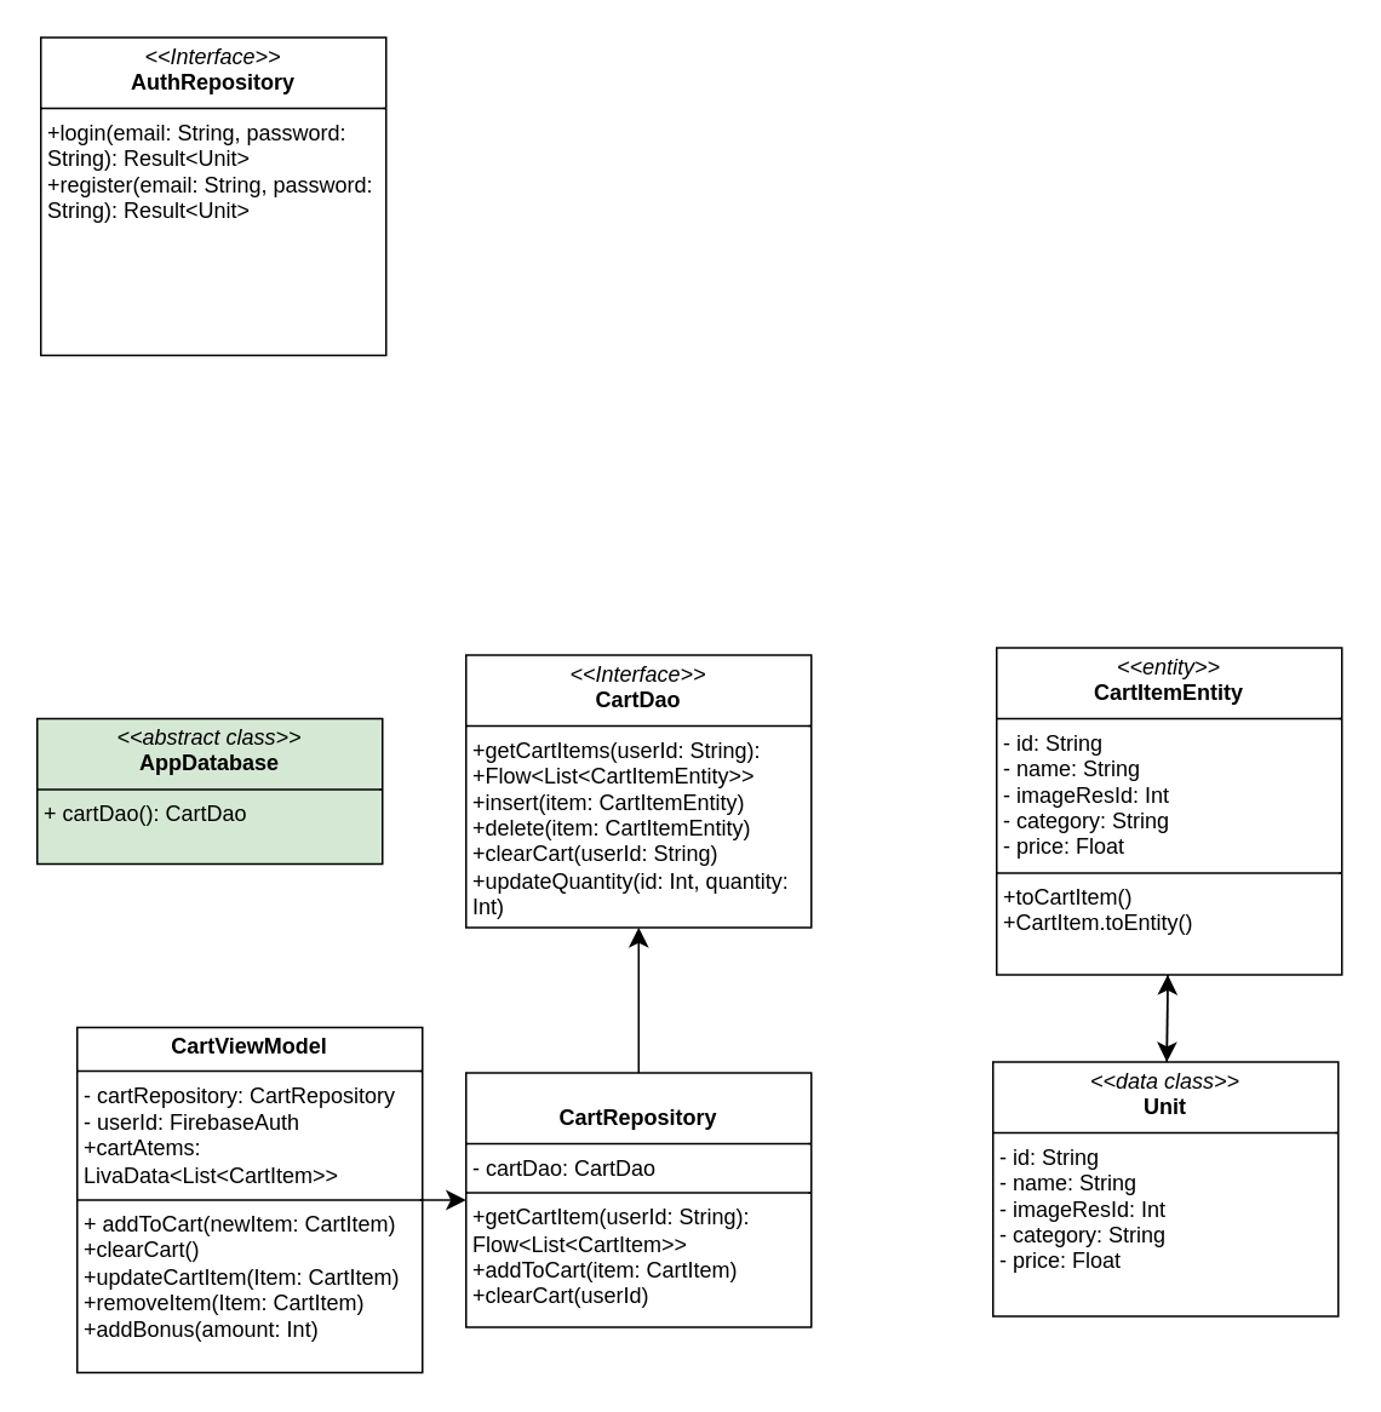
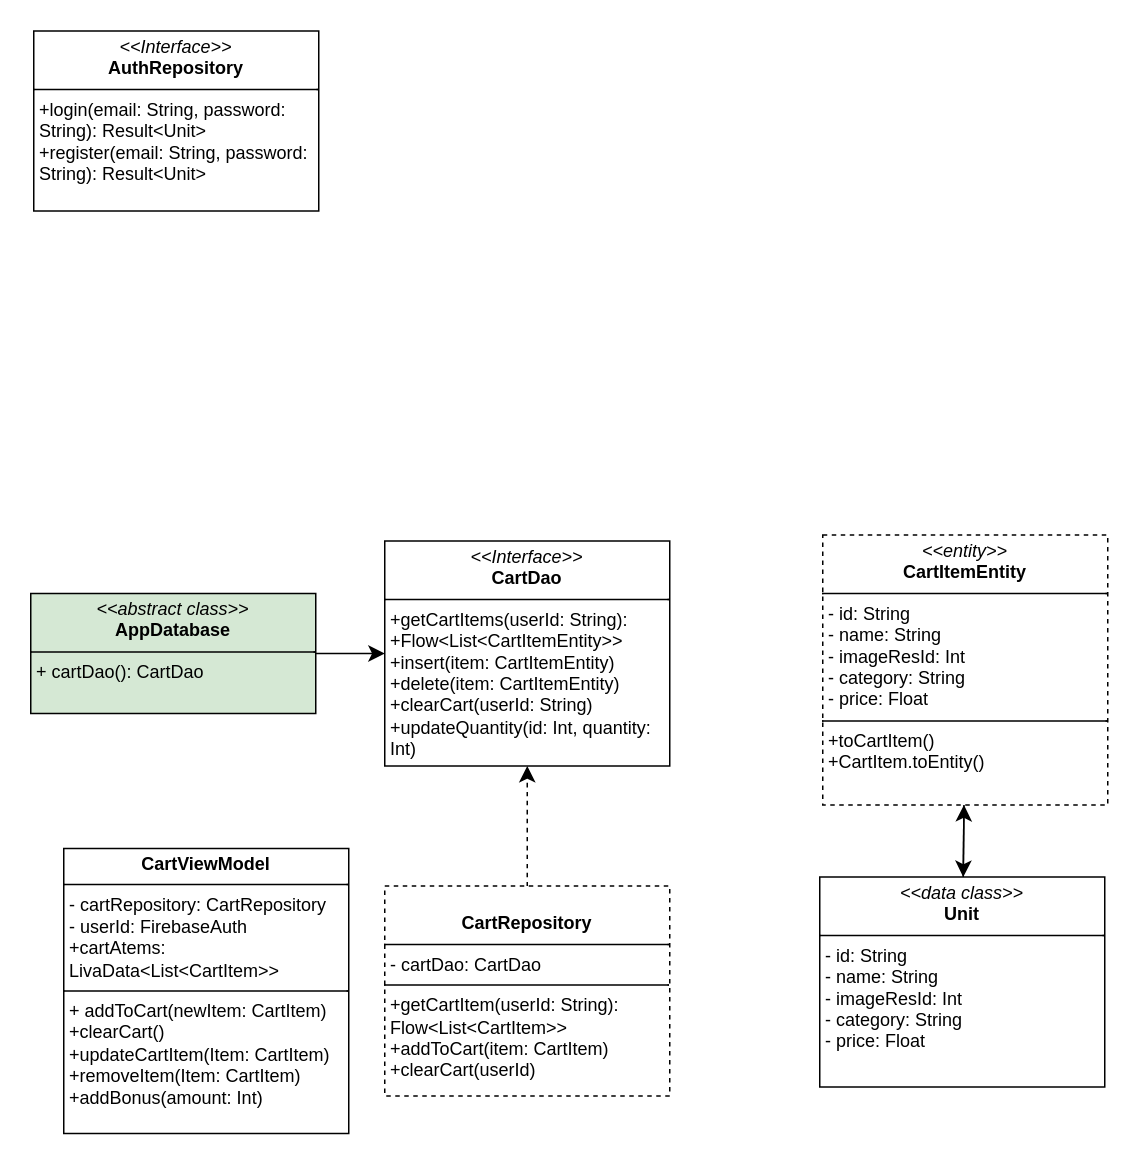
- <mxCell id="2" value="&lt;p style=&quot;margin:0px;margin-top:4px;text-align:center;&quot;&gt;&lt;i&gt;&amp;lt;&amp;lt;Interface&amp;gt;&amp;gt;&lt;/i&gt;&lt;br&gt;&lt;b&gt;AuthRepository&lt;/b&gt;&lt;/p&gt;&lt;hr size=&quot;1&quot; style=&quot;border-style:solid;&quot;&gt;&lt;p style=&quot;margin:0px;margin-left:4px;&quot;&gt;+login(email: String, password: String): Result&amp;lt;Unit&amp;gt;&lt;br&gt;+register&lt;span style=&quot;background-color: transparent; color: light-dark(rgb(0, 0, 0), rgb(255, 255, 255));&quot;&gt;(email: String, password: String): Result&amp;lt;Unit&amp;gt;&lt;/span&gt;&lt;/p&gt;" style="verticalAlign=top;align=left;overflow=fill;html=1;whiteSpace=wrap;" parent="1" vertex="1"><mxGeometry x="22" y="20" width="190" height="175" as="geometry" /></mxCell>
+ <mxCell id="2" value="&lt;p style=&quot;margin:0px;margin-top:4px;text-align:center;&quot;&gt;&lt;i&gt;&amp;lt;&amp;lt;Interface&amp;gt;&amp;gt;&lt;/i&gt;&lt;br&gt;&lt;b&gt;AuthRepository&lt;/b&gt;&lt;/p&gt;&lt;hr size=&quot;1&quot; style=&quot;border-style:solid;&quot;&gt;&lt;p style=&quot;margin:0px;margin-left:4px;&quot;&gt;+login(email: String, password: String): Result&amp;lt;Unit&amp;gt;&lt;br&gt;+register&lt;span style=&quot;background-color: transparent; color: light-dark(rgb(0, 0, 0), rgb(255, 255, 255));&quot;&gt;(email: String, password: String): Result&amp;lt;Unit&amp;gt;&lt;/span&gt;&lt;/p&gt;" style="verticalAlign=top;align=left;overflow=fill;html=1;whiteSpace=wrap;" parent="1" vertex="1"><mxGeometry x="22" y="20" width="190" height="120" as="geometry" /></mxCell>
+ <mxCell id="11" value="" style="edgeStyle=none;curved=1;rounded=0;orthogonalLoop=1;jettySize=auto;html=1;fontSize=12;startSize=8;endSize=8;" parent="1" source="12" target="13" edge="1"><mxGeometry relative="1" as="geometry" /></mxCell>
- <mxCell id="10" value="&lt;p style=&quot;margin:0px;margin-top:4px;text-align:center;&quot;&gt;&lt;i&gt;&amp;lt;&amp;lt;entity&amp;gt;&amp;gt;&lt;/i&gt;&lt;br&gt;&lt;b&gt;CartItemEntity&lt;/b&gt;&lt;/p&gt;&lt;hr size=&quot;1&quot; style=&quot;border-style:solid;&quot;&gt;&lt;p style=&quot;margin: 0px 0px 0px 4px;&quot;&gt;-&amp;nbsp;&lt;span style=&quot;background-color: transparent;&quot;&gt;id: String&amp;nbsp;&lt;/span&gt;&lt;/p&gt;&lt;p style=&quot;margin: 0px 0px 0px 4px;&quot;&gt;- name: String&amp;nbsp;&lt;/p&gt;&lt;p style=&quot;margin: 0px 0px 0px 4px;&quot;&gt;- imageResId: Int&amp;nbsp;&lt;/p&gt;&lt;p style=&quot;margin: 0px 0px 0px 4px;&quot;&gt;- category: String&lt;/p&gt;&lt;p style=&quot;margin: 0px 0px 0px 4px;&quot;&gt;- price: Float&amp;nbsp;&lt;/p&gt;&lt;hr size=&quot;1&quot; style=&quot;border-style:solid;&quot;&gt;&lt;p style=&quot;margin:0px;margin-left:4px;&quot;&gt;+toCartItem()&lt;/p&gt;&lt;p style=&quot;margin:0px;margin-left:4px;&quot;&gt;+CartItem.toEntity()&lt;/p&gt;" style="verticalAlign=top;align=left;overflow=fill;html=1;whiteSpace=wrap;" parent="1" vertex="1"><mxGeometry x="548" y="356" width="190" height="180" as="geometry" /></mxCell>
+ <mxCell id="10" value="&lt;p style=&quot;margin:0px;margin-top:4px;text-align:center;&quot;&gt;&lt;i&gt;&amp;lt;&amp;lt;entity&amp;gt;&amp;gt;&lt;/i&gt;&lt;br&gt;&lt;b&gt;CartItemEntity&lt;/b&gt;&lt;/p&gt;&lt;hr size=&quot;1&quot; style=&quot;border-style:solid;&quot;&gt;&lt;p style=&quot;margin: 0px 0px 0px 4px;&quot;&gt;-&amp;nbsp;&lt;span style=&quot;background-color: transparent;&quot;&gt;id: String&amp;nbsp;&lt;/span&gt;&lt;/p&gt;&lt;p style=&quot;margin: 0px 0px 0px 4px;&quot;&gt;- name: String&amp;nbsp;&lt;/p&gt;&lt;p style=&quot;margin: 0px 0px 0px 4px;&quot;&gt;- imageResId: Int&amp;nbsp;&lt;/p&gt;&lt;p style=&quot;margin: 0px 0px 0px 4px;&quot;&gt;- category: String&lt;/p&gt;&lt;p style=&quot;margin: 0px 0px 0px 4px;&quot;&gt;- price: Float&amp;nbsp;&lt;/p&gt;&lt;hr size=&quot;1&quot; style=&quot;border-style:solid;&quot;&gt;&lt;p style=&quot;margin:0px;margin-left:4px;&quot;&gt;+toCartItem()&lt;/p&gt;&lt;p style=&quot;margin:0px;margin-left:4px;&quot;&gt;+CartItem.toEntity()&lt;/p&gt;" style="verticalAlign=top;align=left;overflow=fill;html=1;whiteSpace=wrap;dashed=1;" parent="1" vertex="1"><mxGeometry x="548" y="356" width="190" height="180" as="geometry" /></mxCell>
- <mxCell id="5" value="" style="edgeStyle=none;curved=1;rounded=0;orthogonalLoop=1;jettySize=auto;html=1;fontSize=12;startSize=8;endSize=8;" parent="1" source="6" target="13" edge="1"><mxGeometry relative="1" as="geometry" /></mxCell>
+ <mxCell id="5" value="" style="edgeStyle=none;curved=1;rounded=0;orthogonalLoop=1;jettySize=auto;html=1;fontSize=12;startSize=8;endSize=8;dashed=1;" parent="1" source="6" target="13" edge="1"><mxGeometry relative="1" as="geometry" /></mxCell>
- <mxCell id="3" value="" style="edgeStyle=none;curved=1;rounded=0;orthogonalLoop=1;jettySize=auto;html=1;fontSize=12;startSize=8;endSize=8;" parent="1" source="4" target="6" edge="1"><mxGeometry relative="1" as="geometry" /></mxCell>
- <mxCell id="6" value="&lt;p style=&quot;margin:0px;margin-top:4px;text-align:center;&quot;&gt;&lt;br&gt;&lt;b&gt;CartRepository&lt;/b&gt;&lt;/p&gt;&lt;hr size=&quot;1&quot; style=&quot;border-style:solid;&quot;&gt;&lt;p style=&quot;margin:0px;margin-left:4px;&quot;&gt;- cartDao: CartDao&lt;/p&gt;&lt;hr size=&quot;1&quot; style=&quot;border-style:solid;&quot;&gt;&lt;p style=&quot;margin:0px;margin-left:4px;&quot;&gt;+getCartItem(userId: String): Flow&amp;lt;List&amp;lt;CartItem&amp;gt;&amp;gt;&lt;br&gt;+addToCart(item: CartItem)&lt;/p&gt;&lt;p style=&quot;margin:0px;margin-left:4px;&quot;&gt;+clearCart(userId)&lt;/p&gt;" style="verticalAlign=top;align=left;overflow=fill;html=1;whiteSpace=wrap;" parent="1" vertex="1"><mxGeometry x="256" y="590" width="190" height="140" as="geometry" /></mxCell>
+ <mxCell id="6" value="&lt;p style=&quot;margin:0px;margin-top:4px;text-align:center;&quot;&gt;&lt;br&gt;&lt;b&gt;CartRepository&lt;/b&gt;&lt;/p&gt;&lt;hr size=&quot;1&quot; style=&quot;border-style:solid;&quot;&gt;&lt;p style=&quot;margin:0px;margin-left:4px;&quot;&gt;- cartDao: CartDao&lt;/p&gt;&lt;hr size=&quot;1&quot; style=&quot;border-style:solid;&quot;&gt;&lt;p style=&quot;margin:0px;margin-left:4px;&quot;&gt;+getCartItem(userId: String): Flow&amp;lt;List&amp;lt;CartItem&amp;gt;&amp;gt;&lt;br&gt;+addToCart(item: CartItem)&lt;/p&gt;&lt;p style=&quot;margin:0px;margin-left:4px;&quot;&gt;+clearCart(userId)&lt;/p&gt;" style="verticalAlign=top;align=left;overflow=fill;html=1;whiteSpace=wrap;dashed=1;" parent="1" vertex="1"><mxGeometry x="256" y="590" width="190" height="140" as="geometry" /></mxCell>
